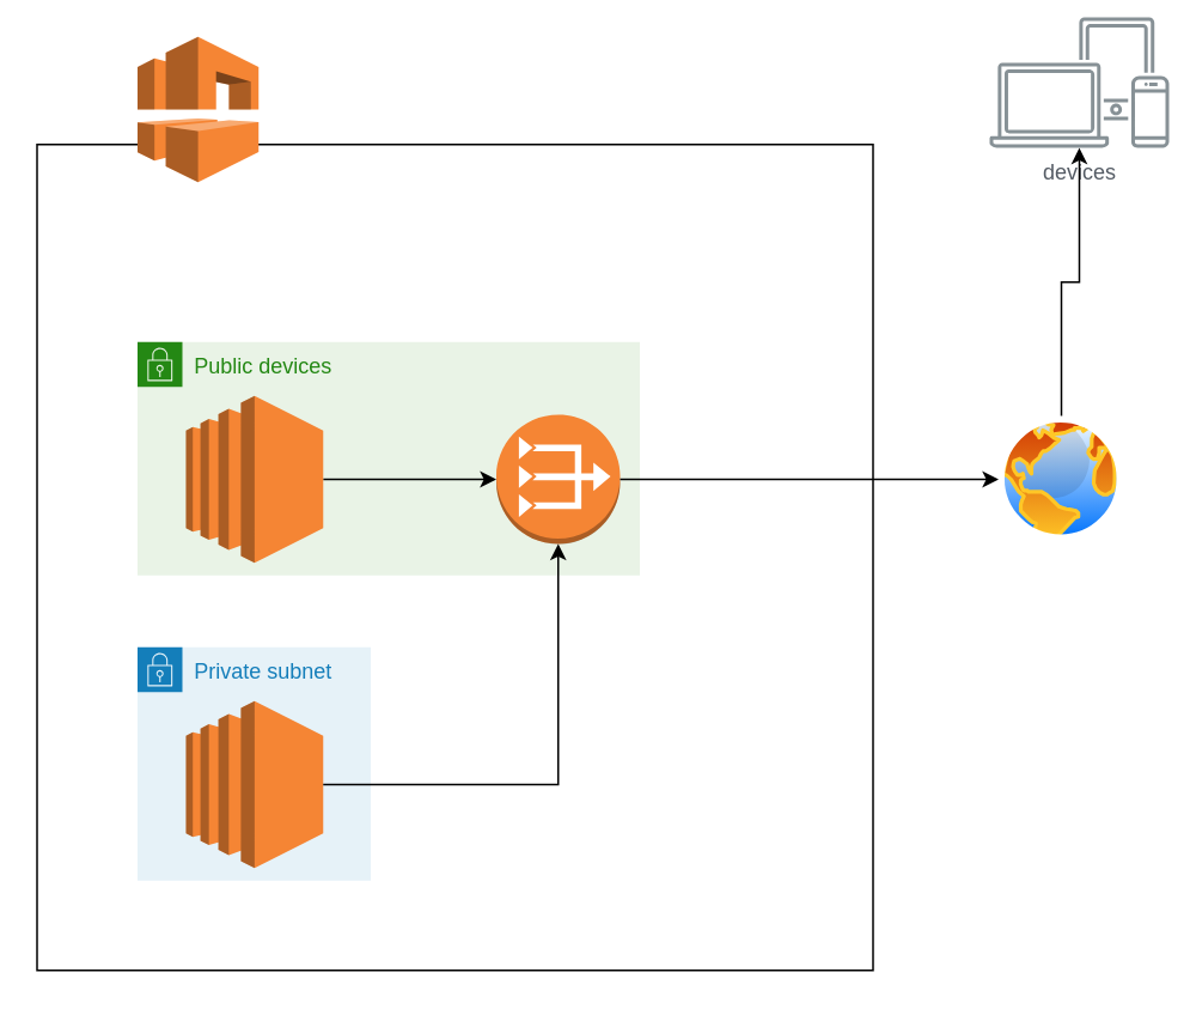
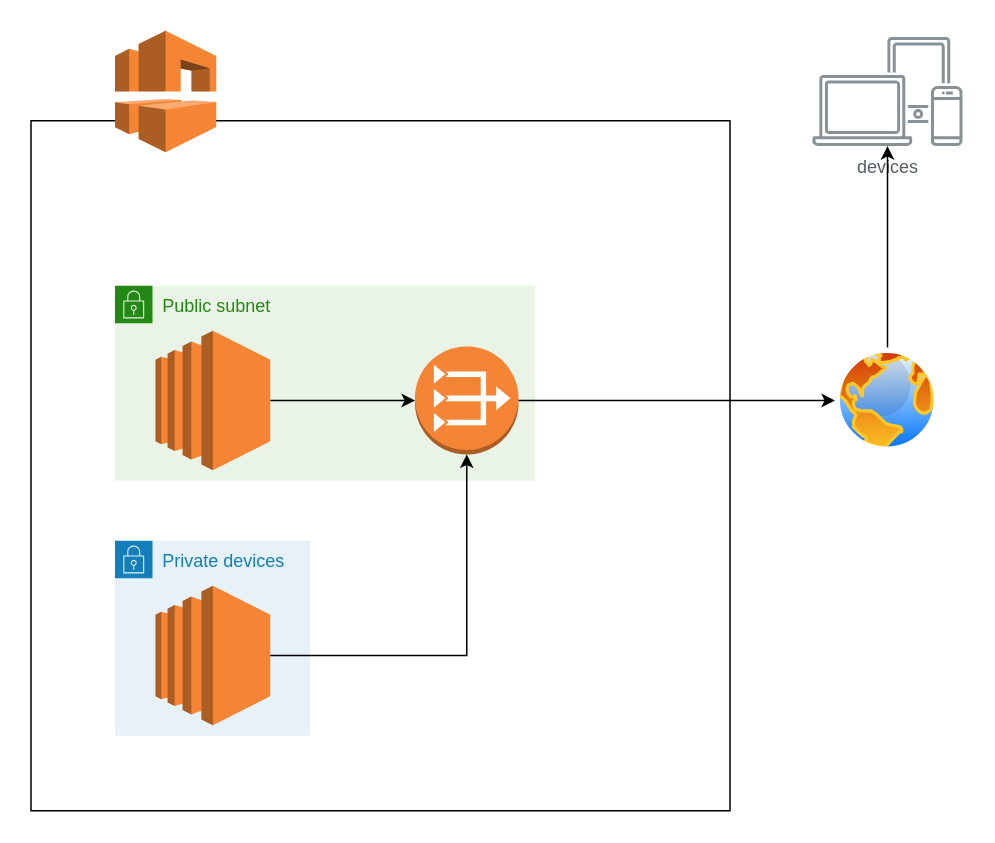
- <mxCell id="4" value="devices" style="sketch=0;outlineConnect=0;gradientColor=none;fontColor=#545B64;strokeColor=none;fillColor=#879196;dashed=0;verticalLabelPosition=bottom;verticalAlign=top;align=center;html=1;fontSize=12;fontStyle=0;aspect=fixed;shape=mxgraph.aws4.illustration_devices;pointerEvents=1" vertex="1" parent="1"><mxGeometry x="551" y="9" width="100" height="73" as="geometry" /></mxCell>
+ <mxCell id="4" value="devices" style="sketch=0;outlineConnect=0;gradientColor=none;fontColor=#545B64;strokeColor=none;fillColor=#879196;dashed=0;verticalLabelPosition=bottom;verticalAlign=top;align=center;html=1;fontSize=12;fontStyle=0;aspect=fixed;shape=mxgraph.aws4.illustration_devices;pointerEvents=1" vertex="1" parent="1"><mxGeometry x="541" y="24" width="100" height="73" as="geometry" /></mxCell>
- <mxCell id="7" value="Public devices" style="points=[[0,0],[0.25,0],[0.5,0],[0.75,0],[1,0],[1,0.25],[1,0.5],[1,0.75],[1,1],[0.75,1],[0.5,1],[0.25,1],[0,1],[0,0.75],[0,0.5],[0,0.25]];outlineConnect=0;gradientColor=none;html=1;whiteSpace=wrap;fontSize=12;fontStyle=0;container=1;pointerEvents=0;collapsible=0;recursiveResize=0;shape=mxgraph.aws4.group;grIcon=mxgraph.aws4.group_security_group;grStroke=0;strokeColor=#248814;fillColor=#E9F3E6;verticalAlign=top;align=left;spacingLeft=30;fontColor=#248814;dashed=0;" vertex="1" parent="1"><mxGeometry x="76" y="190" width="280" height="130" as="geometry" /></mxCell>
+ <mxCell id="7" value="Public subnet" style="points=[[0,0],[0.25,0],[0.5,0],[0.75,0],[1,0],[1,0.25],[1,0.5],[1,0.75],[1,1],[0.75,1],[0.5,1],[0.25,1],[0,1],[0,0.75],[0,0.5],[0,0.25]];outlineConnect=0;gradientColor=none;html=1;whiteSpace=wrap;fontSize=12;fontStyle=0;container=1;pointerEvents=0;collapsible=0;recursiveResize=0;shape=mxgraph.aws4.group;grIcon=mxgraph.aws4.group_security_group;grStroke=0;strokeColor=#248814;fillColor=#E9F3E6;verticalAlign=top;align=left;spacingLeft=30;fontColor=#248814;dashed=0;" vertex="1" parent="1"><mxGeometry x="76" y="190" width="280" height="130" as="geometry" /></mxCell>
- <mxCell id="5" value="Private subnet" style="points=[[0,0],[0.25,0],[0.5,0],[0.75,0],[1,0],[1,0.25],[1,0.5],[1,0.75],[1,1],[0.75,1],[0.5,1],[0.25,1],[0,1],[0,0.75],[0,0.5],[0,0.25]];outlineConnect=0;gradientColor=none;html=1;whiteSpace=wrap;fontSize=12;fontStyle=0;container=1;pointerEvents=0;collapsible=0;recursiveResize=0;shape=mxgraph.aws4.group;grIcon=mxgraph.aws4.group_security_group;grStroke=0;strokeColor=#147EBA;fillColor=#E6F2F8;verticalAlign=top;align=left;spacingLeft=30;fontColor=#147EBA;dashed=0;" vertex="1" parent="1"><mxGeometry x="76" y="360" width="130" height="130" as="geometry" /></mxCell>
+ <mxCell id="5" value="Private devices" style="points=[[0,0],[0.25,0],[0.5,0],[0.75,0],[1,0],[1,0.25],[1,0.5],[1,0.75],[1,1],[0.75,1],[0.5,1],[0.25,1],[0,1],[0,0.75],[0,0.5],[0,0.25]];outlineConnect=0;gradientColor=none;html=1;whiteSpace=wrap;fontSize=12;fontStyle=0;container=1;pointerEvents=0;collapsible=0;recursiveResize=0;shape=mxgraph.aws4.group;grIcon=mxgraph.aws4.group_security_group;grStroke=0;strokeColor=#147EBA;fillColor=#E6F2F8;verticalAlign=top;align=left;spacingLeft=30;fontColor=#147EBA;dashed=0;" vertex="1" parent="1"><mxGeometry x="76" y="360" width="130" height="130" as="geometry" /></mxCell>
